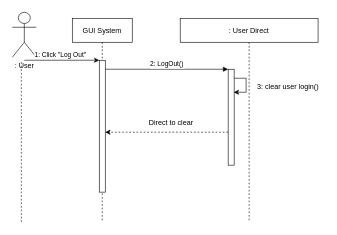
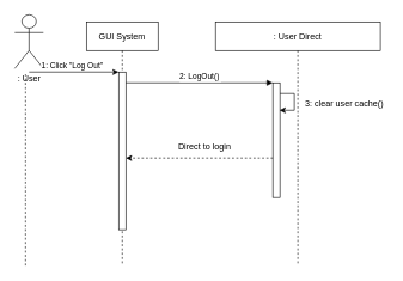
- <mxCell id="7" value="3: clear user login()" style="text;html=1;strokeColor=none;fillColor=none;align=center;verticalAlign=middle;whiteSpace=wrap;rounded=0;" vertex="1" parent="4"><mxGeometry x="120" y="100" width="120" height="30" as="geometry" /></mxCell>
+ <mxCell id="7" value="3: clear user cache()" style="text;html=1;strokeColor=none;fillColor=none;align=center;verticalAlign=middle;whiteSpace=wrap;rounded=0;" vertex="1" parent="4"><mxGeometry x="120" y="100" width="120" height="30" as="geometry" /></mxCell>
- <mxCell id="14" value="Direct to clear" style="text;html=1;strokeColor=none;fillColor=none;align=center;verticalAlign=middle;whiteSpace=wrap;rounded=0;" vertex="1" parent="1"><mxGeometry x="220" y="190" width="130" height="30" as="geometry" /></mxCell>
+ <mxCell id="14" value="Direct to login" style="text;html=1;strokeColor=none;fillColor=none;align=center;verticalAlign=middle;whiteSpace=wrap;rounded=0;" vertex="1" parent="1"><mxGeometry x="220" y="190" width="130" height="30" as="geometry" /></mxCell>
